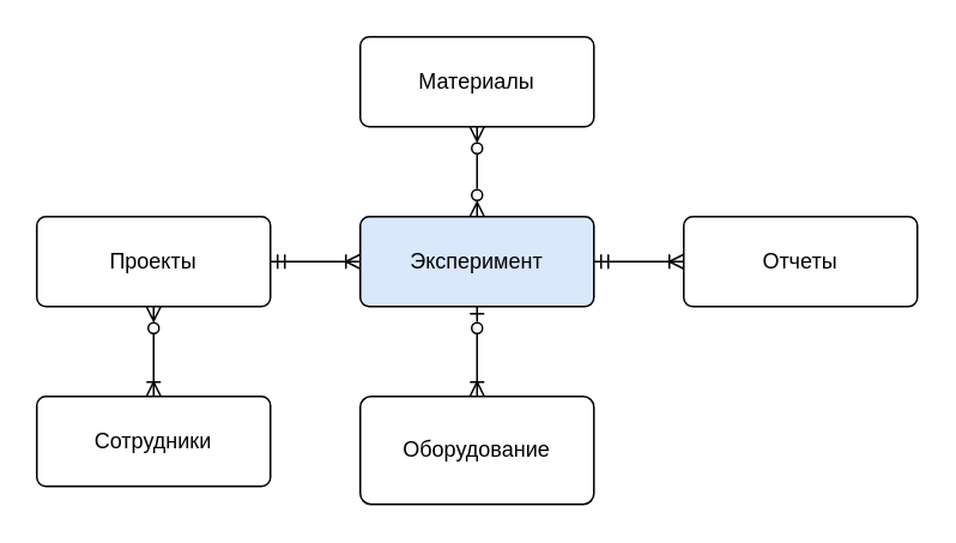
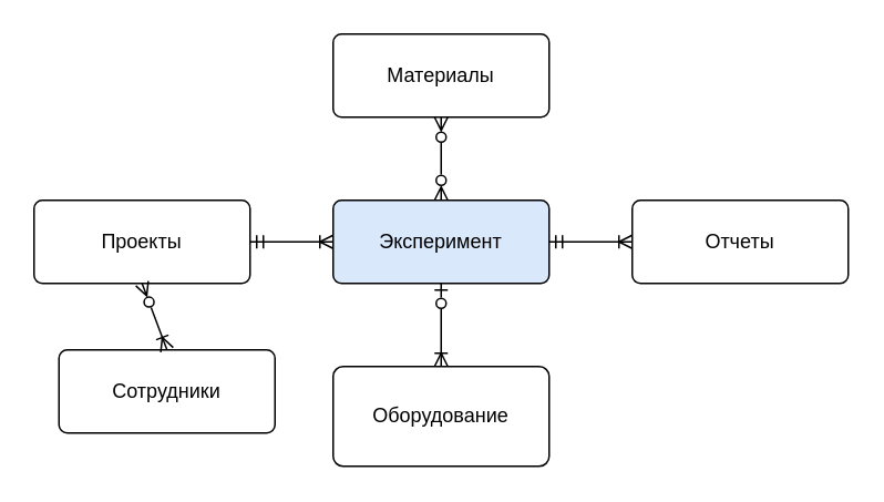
- <mxCell id="5" value="Сотрудники" style="rounded=1;arcSize=10;whiteSpace=wrap;html=1;align=center;" vertex="1" parent="1"><mxGeometry x="20" y="220" width="130" height="50" as="geometry" /></mxCell>
+ <mxCell id="5" value="Сотрудники" style="rounded=1;arcSize=10;whiteSpace=wrap;html=1;align=center;" vertex="1" parent="1"><mxGeometry x="35" y="210" width="130" height="50" as="geometry" /></mxCell>
